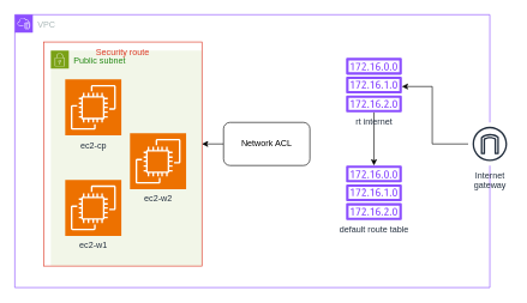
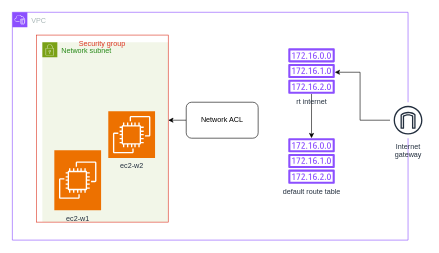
- <mxCell id="7" value="Security route" style="fillColor=none;strokeColor=#DD3522;verticalAlign=top;fontStyle=0;fontColor=#DD3522;whiteSpace=wrap;html=1;" vertex="1" parent="3"><mxGeometry x="-10" y="-12" width="220" height="312" as="geometry" /></mxCell>
+ <mxCell id="7" value="Security group" style="fillColor=none;strokeColor=#DD3522;verticalAlign=top;fontStyle=0;fontColor=#DD3522;whiteSpace=wrap;html=1;" vertex="1" parent="3"><mxGeometry x="-10" y="-12" width="220" height="312" as="geometry" /></mxCell>
- <mxCell id="3" value="Public subnet" style="points=[[0,0],[0.25,0],[0.5,0],[0.75,0],[1,0],[1,0.25],[1,0.5],[1,0.75],[1,1],[0.75,1],[0.5,1],[0.25,1],[0,1],[0,0.75],[0,0.5],[0,0.25]];outlineConnect=0;gradientColor=none;html=1;whiteSpace=wrap;fontSize=12;fontStyle=0;container=1;pointerEvents=0;collapsible=0;recursiveResize=0;shape=mxgraph.aws4.group;grIcon=mxgraph.aws4.group_security_group;grStroke=0;strokeColor=#7AA116;fillColor=#F2F6E8;verticalAlign=top;align=left;spacingLeft=30;fontColor=#248814;dashed=0;" vertex="1" parent="2"><mxGeometry x="50" y="50" width="210" height="300" as="geometry" /></mxCell>
+ <mxCell id="3" value="Network subnet" style="points=[[0,0],[0.25,0],[0.5,0],[0.75,0],[1,0],[1,0.25],[1,0.5],[1,0.75],[1,1],[0.75,1],[0.5,1],[0.25,1],[0,1],[0,0.75],[0,0.5],[0,0.25]];outlineConnect=0;gradientColor=none;html=1;whiteSpace=wrap;fontSize=12;fontStyle=0;container=1;pointerEvents=0;collapsible=0;recursiveResize=0;shape=mxgraph.aws4.group;grIcon=mxgraph.aws4.group_security_group;grStroke=0;strokeColor=#7AA116;fillColor=#F2F6E8;verticalAlign=top;align=left;spacingLeft=30;fontColor=#248814;dashed=0;" vertex="1" parent="2"><mxGeometry x="50" y="50" width="210" height="300" as="geometry" /></mxCell>
- <mxCell id="4" value="ec2-cp" style="sketch=0;points=[[0,0,0],[0.25,0,0],[0.5,0,0],[0.75,0,0],[1,0,0],[0,1,0],[0.25,1,0],[0.5,1,0],[0.75,1,0],[1,1,0],[0,0.25,0],[0,0.5,0],[0,0.75,0],[1,0.25,0],[1,0.5,0],[1,0.75,0]];outlineConnect=0;fontColor=#232F3E;fillColor=#ED7100;strokeColor=#ffffff;dashed=0;verticalLabelPosition=bottom;verticalAlign=top;align=center;html=1;fontSize=12;fontStyle=0;aspect=fixed;shape=mxgraph.aws4.resourceIcon;resIcon=mxgraph.aws4.ec2;" vertex="1" parent="3"><mxGeometry x="20" y="40" width="78" height="78" as="geometry" /></mxCell>
- <mxCell id="6" value="ec2-w1" style="sketch=0;points=[[0,0,0],[0.25,0,0],[0.5,0,0],[0.75,0,0],[1,0,0],[0,1,0],[0.25,1,0],[0.5,1,0],[0.75,1,0],[1,1,0],[0,0.25,0],[0,0.5,0],[0,0.75,0],[1,0.25,0],[1,0.5,0],[1,0.75,0]];outlineConnect=0;fontColor=#232F3E;fillColor=#ED7100;strokeColor=#ffffff;dashed=0;verticalLabelPosition=bottom;verticalAlign=top;align=center;html=1;fontSize=12;fontStyle=0;aspect=fixed;shape=mxgraph.aws4.resourceIcon;resIcon=mxgraph.aws4.ec2;" vertex="1" parent="3"><mxGeometry x="20" y="180" width="78" height="78" as="geometry" /></mxCell>
+ <mxCell id="6" value="ec2-w1" style="sketch=0;points=[[0,0,0],[0.25,0,0],[0.5,0,0],[0.75,0,0],[1,0,0],[0,1,0],[0.25,1,0],[0.5,1,0],[0.75,1,0],[1,1,0],[0,0.25,0],[0,0.5,0],[0,0.75,0],[1,0.25,0],[1,0.5,0],[1,0.75,0]];outlineConnect=0;fontColor=#232F3E;fillColor=#ED7100;strokeColor=#ffffff;dashed=0;verticalLabelPosition=bottom;verticalAlign=top;align=center;html=1;fontSize=12;fontStyle=0;aspect=fixed;shape=mxgraph.aws4.resourceIcon;resIcon=mxgraph.aws4.ec2;" vertex="1" parent="3"><mxGeometry x="20" y="180" width="78" height="100" as="geometry" /></mxCell>
